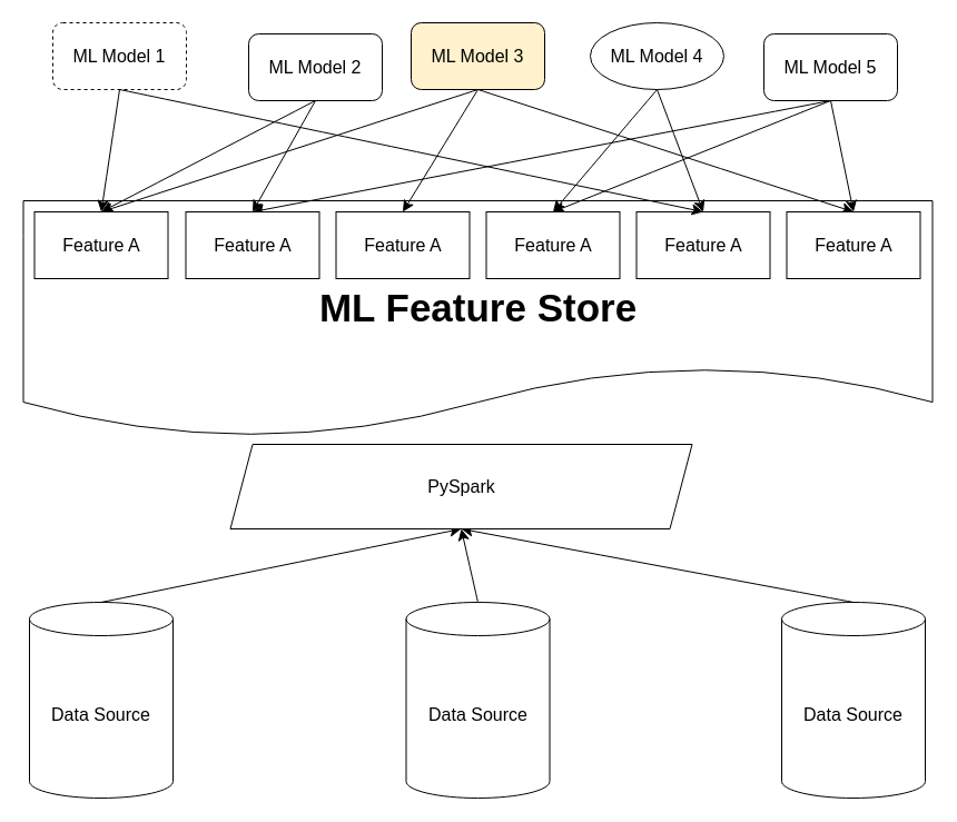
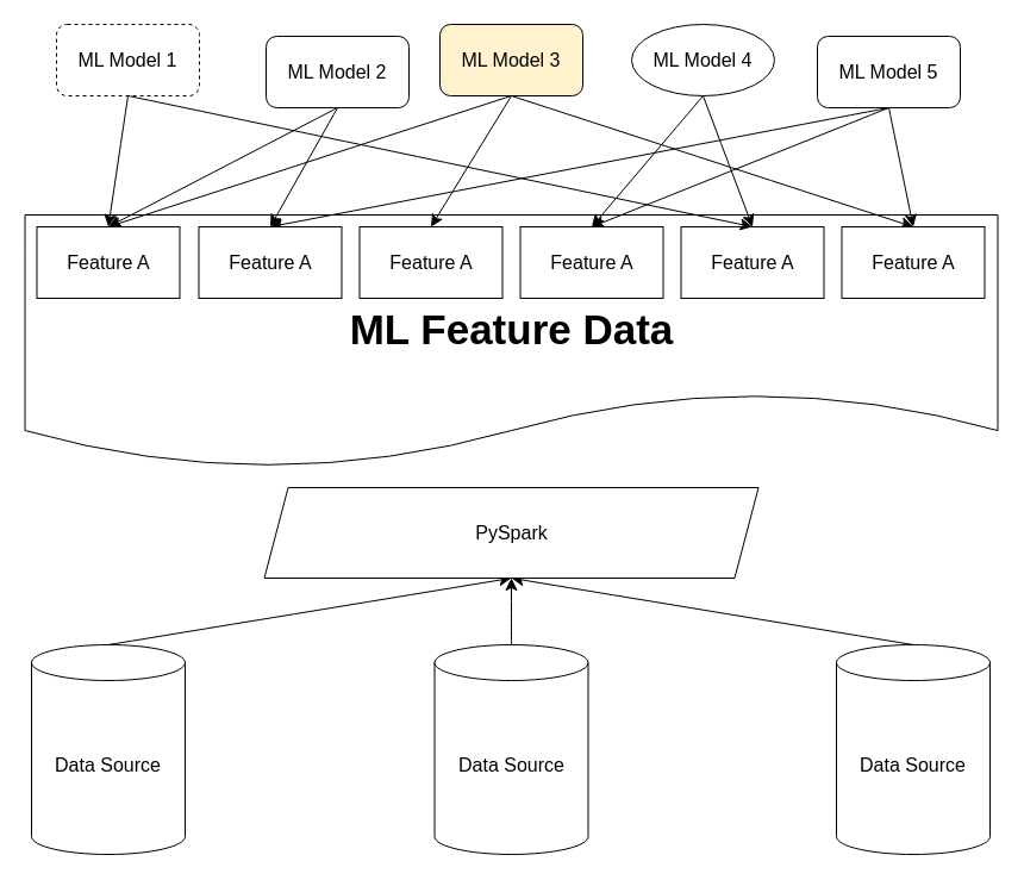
- <mxCell id="2" value="&lt;b&gt;&lt;font style=&quot;font-size: 35px;&quot;&gt;&lt;br&gt;ML Feature Store&lt;/font&gt;&lt;/b&gt;" style="shape=document;whiteSpace=wrap;html=1;boundedLbl=1;fontSize=16;" vertex="1" parent="1"><mxGeometry x="20.5" y="180" width="817" height="213" as="geometry" /></mxCell>
+ <mxCell id="2" value="&lt;b&gt;&lt;font style=&quot;font-size: 35px;&quot;&gt;&lt;br&gt;ML Feature Data&lt;/font&gt;&lt;/b&gt;" style="shape=document;whiteSpace=wrap;html=1;boundedLbl=1;fontSize=16;" vertex="1" parent="1"><mxGeometry x="20.5" y="180" width="817" height="213" as="geometry" /></mxCell>
- <mxCell id="32" value="PySpark" style="shape=parallelogram;perimeter=parallelogramPerimeter;whiteSpace=wrap;html=1;fixedSize=1;fontSize=16;" vertex="1" parent="1"><mxGeometry x="206.5" y="399" width="415" height="76" as="geometry" /></mxCell>
+ <mxCell id="32" value="PySpark" style="shape=parallelogram;perimeter=parallelogramPerimeter;whiteSpace=wrap;html=1;fixedSize=1;fontSize=16;" vertex="1" parent="1"><mxGeometry x="221.5" y="409" width="415" height="76" as="geometry" /></mxCell>
